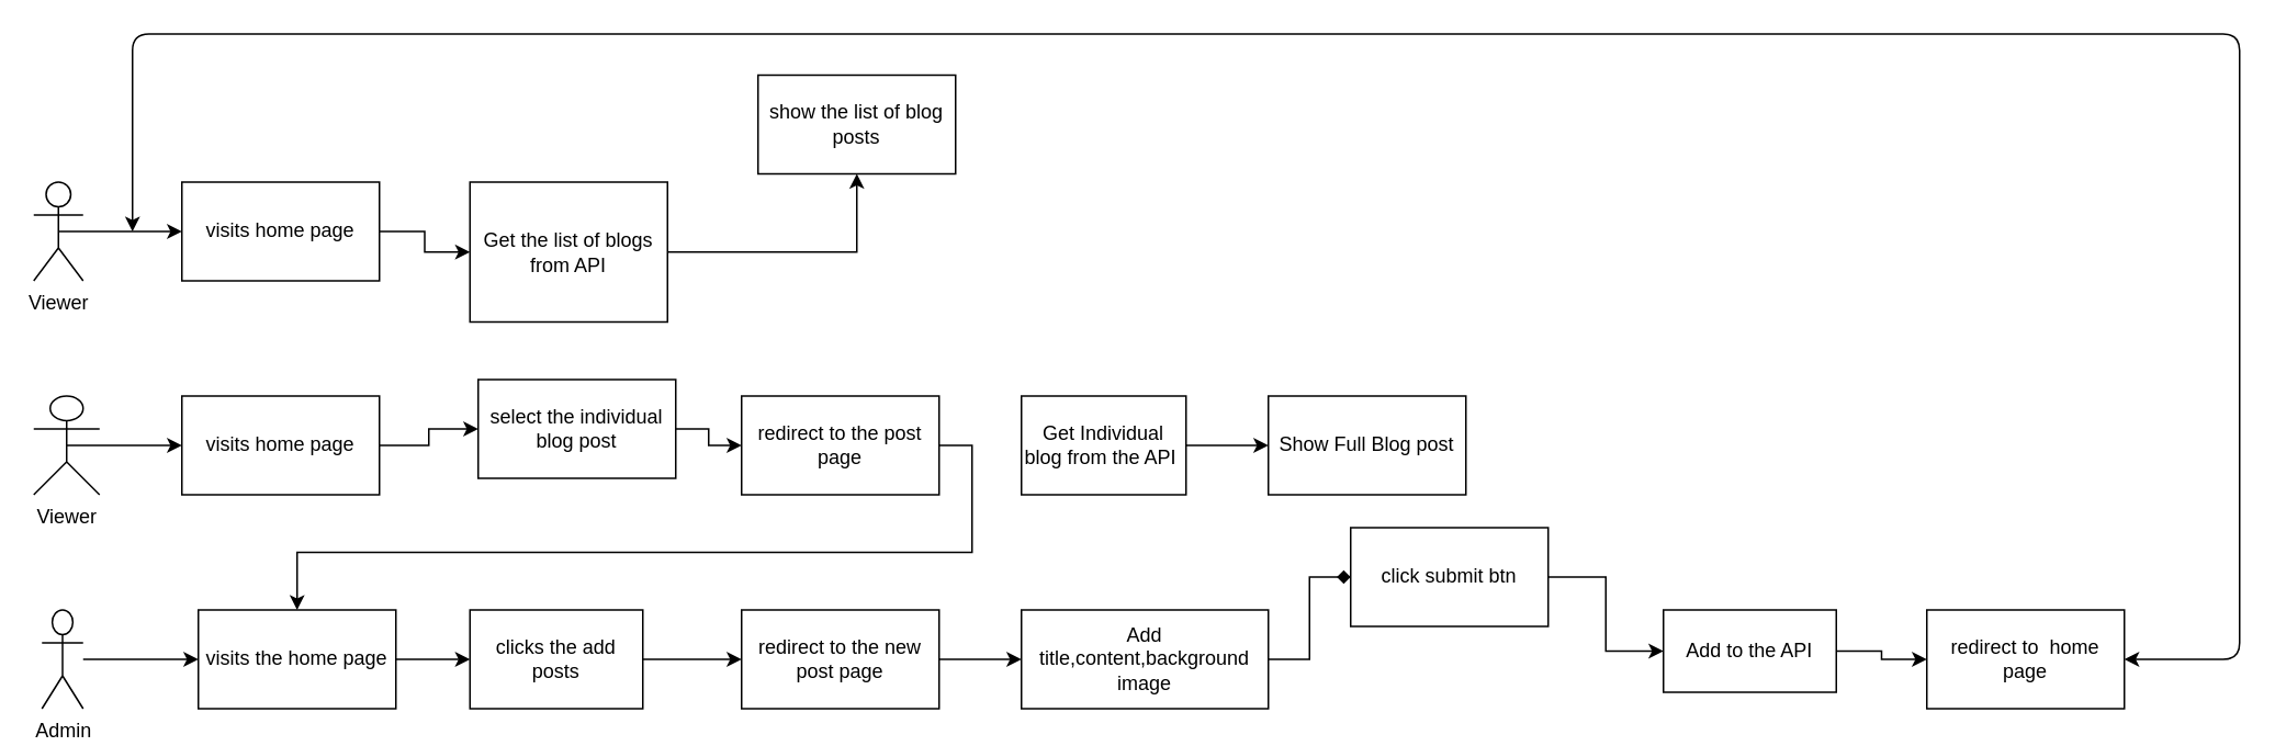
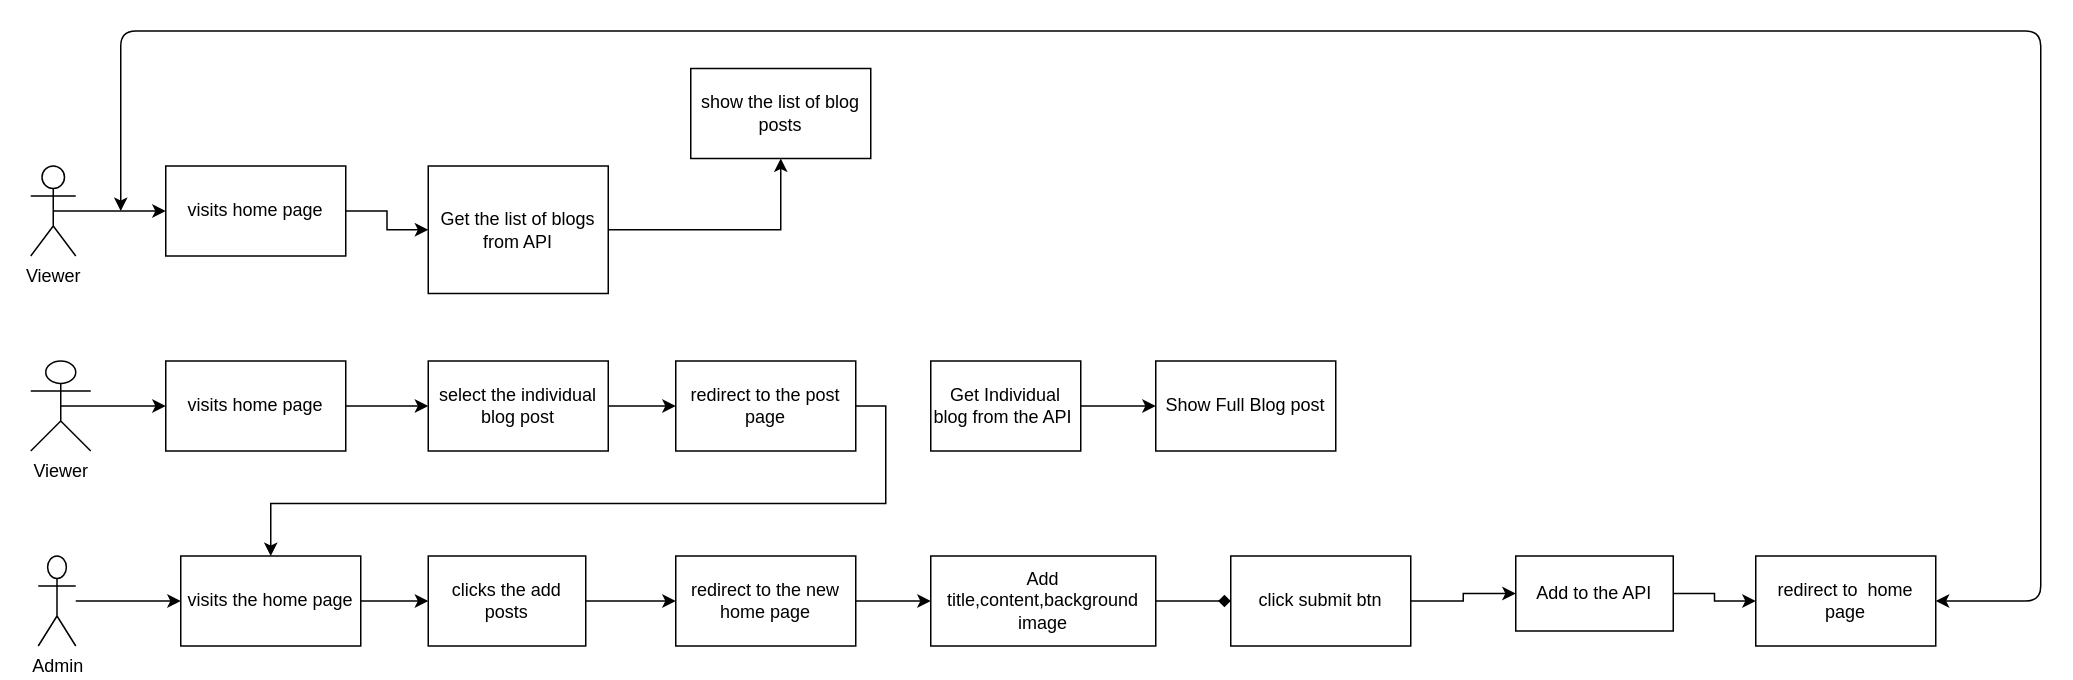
- <mxCell id="14" value="select the individual blog post" style="rounded=0;whiteSpace=wrap;html=1;" vertex="1" parent="1"><mxGeometry x="290" y="230" width="120" height="60" as="geometry" /></mxCell>
+ <mxCell id="14" value="select the individual blog post" style="rounded=0;whiteSpace=wrap;html=1;" vertex="1" parent="1"><mxGeometry x="285" y="240" width="120" height="60" as="geometry" /></mxCell>
- <mxCell id="31" value="click submit btn" style="rounded=0;whiteSpace=wrap;html=1;" vertex="1" parent="1"><mxGeometry x="820" y="320" width="120" height="60" as="geometry" /></mxCell>
+ <mxCell id="31" value="click submit btn" style="rounded=0;whiteSpace=wrap;html=1;" vertex="1" parent="1"><mxGeometry x="820" y="370" width="120" height="60" as="geometry" /></mxCell>
- <mxCell id="27" value="redirect to the new post page" style="rounded=0;whiteSpace=wrap;html=1;" vertex="1" parent="1"><mxGeometry x="450" y="370" width="120" height="60" as="geometry" /></mxCell>
+ <mxCell id="27" value="redirect to the new home page" style="rounded=0;whiteSpace=wrap;html=1;" vertex="1" parent="1"><mxGeometry x="450" y="370" width="120" height="60" as="geometry" /></mxCell>
